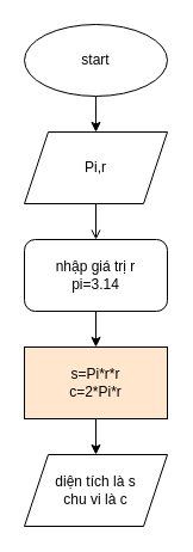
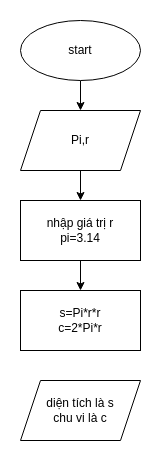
- <mxCell id="4" value="" style="edgeStyle=orthogonalEdgeStyle;rounded=0;orthogonalLoop=1;jettySize=auto;html=1;endArrow=open;" edge="1" parent="1" source="5" target="7"><mxGeometry relative="1" as="geometry" /></mxCell>
+ <mxCell id="4" value="" style="edgeStyle=orthogonalEdgeStyle;rounded=0;orthogonalLoop=1;jettySize=auto;html=1;" edge="1" parent="1" source="5" target="7"><mxGeometry relative="1" as="geometry" /></mxCell>
- <mxCell id="7" value="nhập giá trị r&lt;br&gt;pi=3.14" style="whiteSpace=wrap;html=1;rounded=1;" vertex="1" parent="1"><mxGeometry x="20" y="200" width="120" height="60" as="geometry" /></mxCell>
+ <mxCell id="7" value="nhập giá trị r&lt;br&gt;pi=3.14" style="whiteSpace=wrap;html=1;" vertex="1" parent="1"><mxGeometry x="20" y="200" width="120" height="60" as="geometry" /></mxCell>
- <mxCell id="9" value="s=Pi*r*r&lt;br&gt;c=2*Pi*r" style="whiteSpace=wrap;html=1;fillColor=#ffe6cc;" vertex="1" parent="1"><mxGeometry x="20" y="290" width="120" height="60" as="geometry" /></mxCell>
+ <mxCell id="9" value="s=Pi*r*r&lt;br&gt;c=2*Pi*r" style="whiteSpace=wrap;html=1;" vertex="1" parent="1"><mxGeometry x="20" y="290" width="120" height="60" as="geometry" /></mxCell>
- <mxCell id="8" style="edgeStyle=orthogonalEdgeStyle;rounded=0;orthogonalLoop=1;jettySize=auto;html=1;exitX=0.5;exitY=1;exitDx=0;exitDy=0;" edge="1" parent="1" source="9" target="10"><mxGeometry relative="1" as="geometry" /></mxCell>
